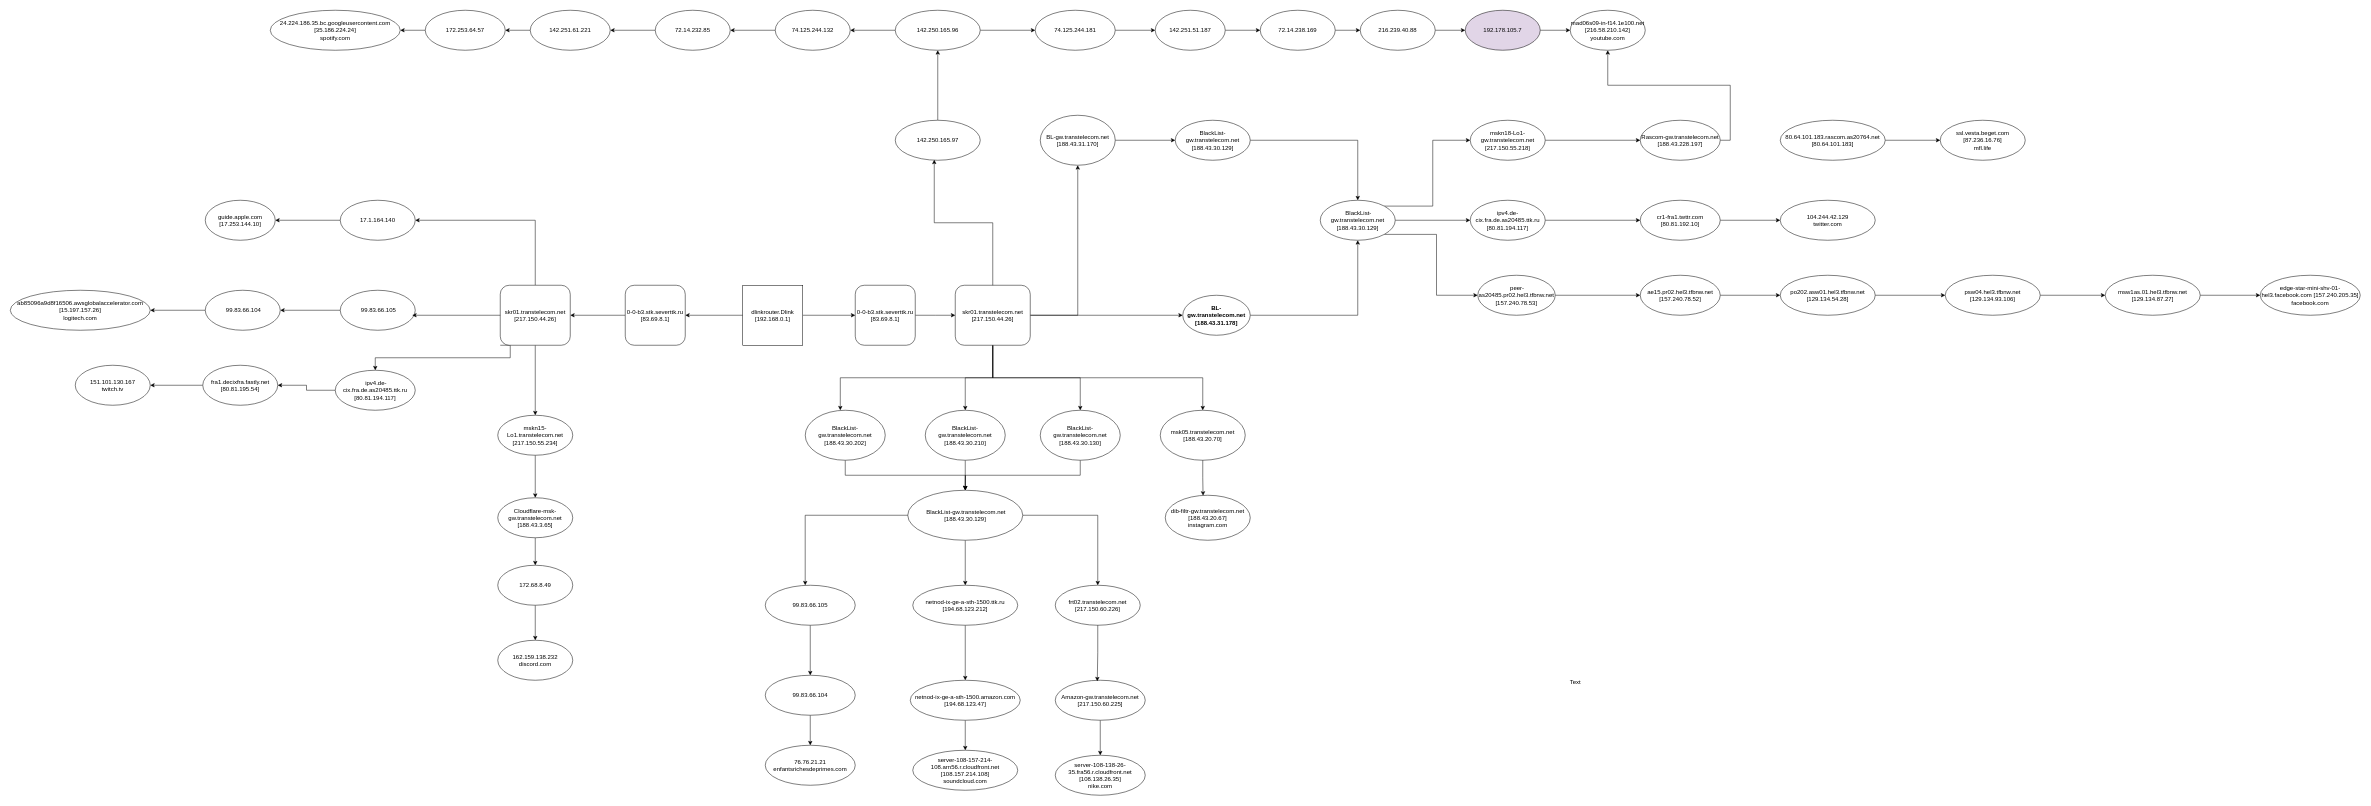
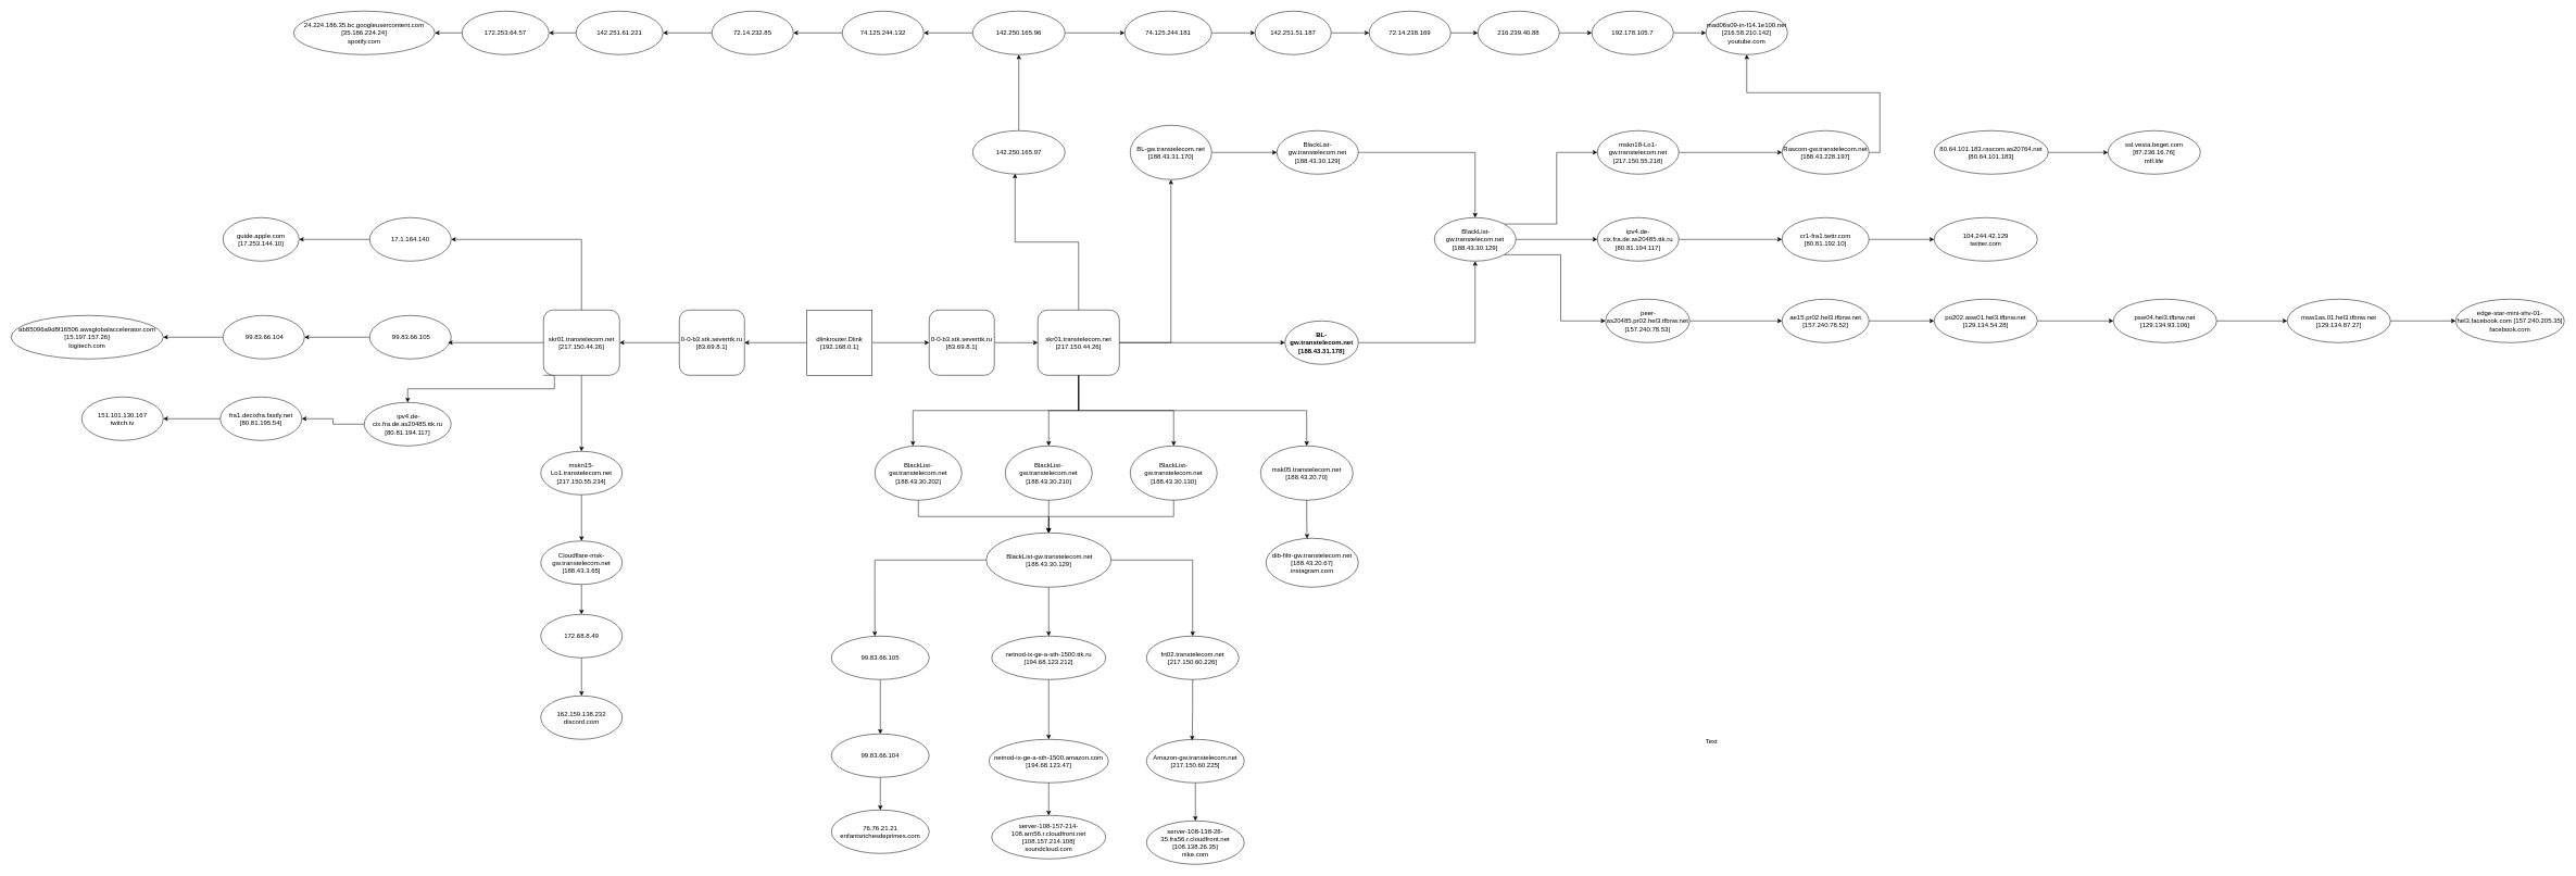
- <mxCell id="91" value="192.178.105.7" style="ellipse;whiteSpace=wrap;html=1;fillColor=#e1d5e7;" vertex="1" parent="1"><mxGeometry x="2930" y="20" width="150" height="80" as="geometry" /></mxCell>
+ <mxCell id="91" value="192.178.105.7" style="ellipse;whiteSpace=wrap;html=1;" vertex="1" parent="1"><mxGeometry x="2930" y="20" width="150" height="80" as="geometry" /></mxCell>
